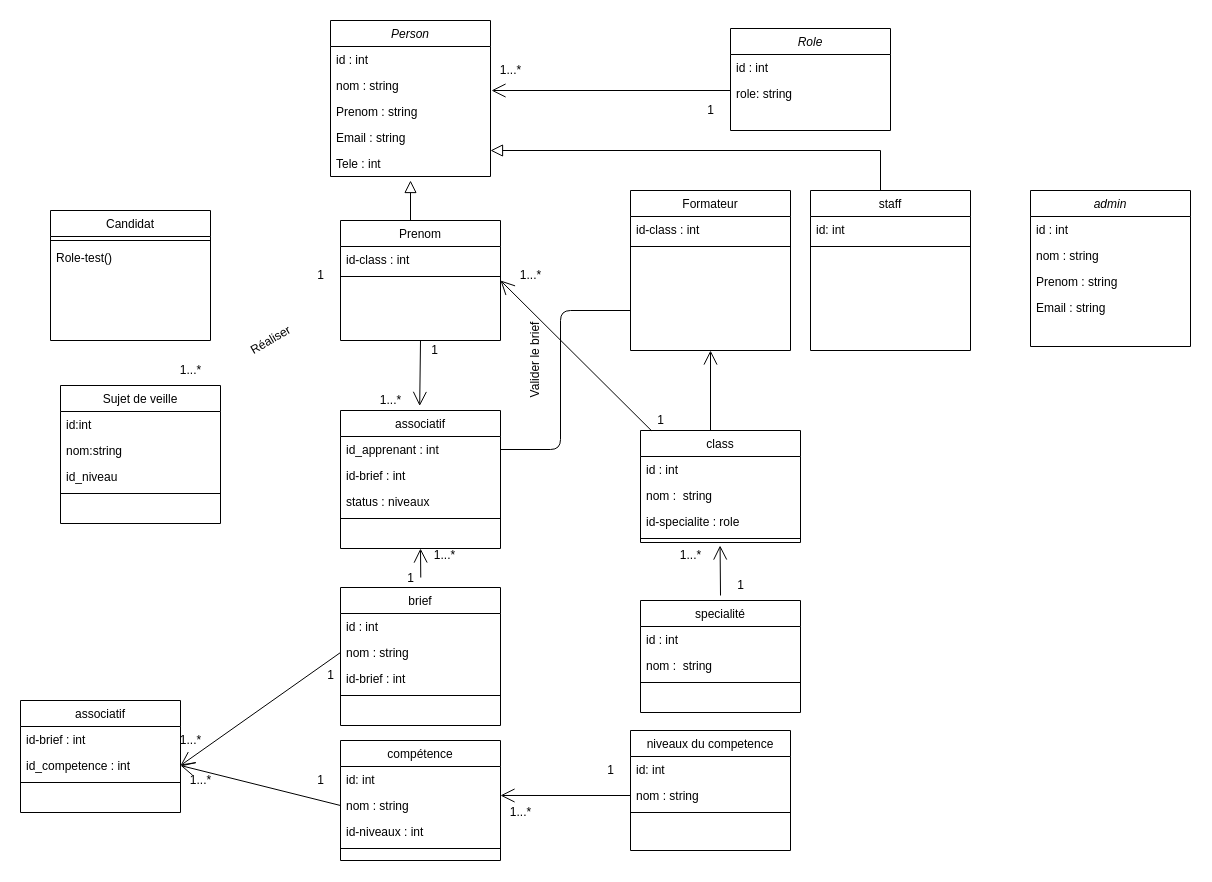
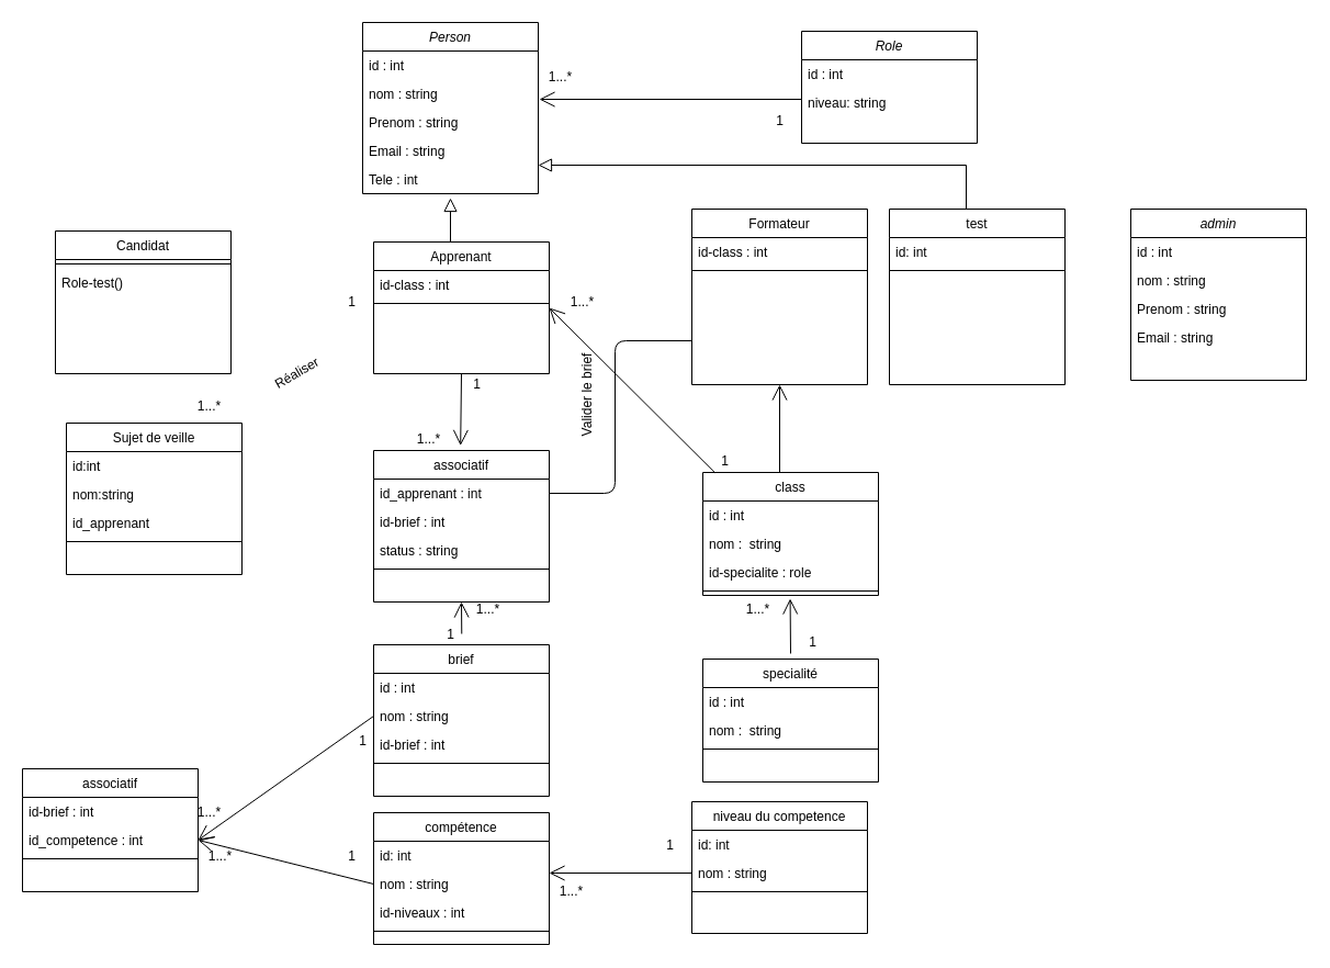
- <mxCell id="84" value="role: string&#10;" style="text;align=left;verticalAlign=top;spacingLeft=4;spacingRight=4;overflow=hidden;rotatable=0;points=[[0,0.5],[1,0.5]];portConstraint=eastwest;rounded=0;shadow=0;html=0;" vertex="1" parent="82"><mxGeometry y="52" width="160" height="26" as="geometry" /></mxCell>
+ <mxCell id="84" value="niveau: string&#10;" style="text;align=left;verticalAlign=top;spacingLeft=4;spacingRight=4;overflow=hidden;rotatable=0;points=[[0,0.5],[1,0.5]];portConstraint=eastwest;rounded=0;shadow=0;html=0;" vertex="1" parent="82"><mxGeometry y="52" width="160" height="26" as="geometry" /></mxCell>
- <mxCell id="93" value="staff" style="swimlane;fontStyle=0;align=center;verticalAlign=top;childLayout=stackLayout;horizontal=1;startSize=26;horizontalStack=0;resizeParent=1;resizeLast=0;collapsible=1;marginBottom=0;rounded=0;shadow=0;strokeWidth=1;" vertex="1" parent="1"><mxGeometry x="810" y="190" width="160" height="160" as="geometry"><mxRectangle x="550" y="140" width="160" height="26" as="alternateBounds" /></mxGeometry></mxCell>
+ <mxCell id="93" value="test" style="swimlane;fontStyle=0;align=center;verticalAlign=top;childLayout=stackLayout;horizontal=1;startSize=26;horizontalStack=0;resizeParent=1;resizeLast=0;collapsible=1;marginBottom=0;rounded=0;shadow=0;strokeWidth=1;" vertex="1" parent="1"><mxGeometry x="810" y="190" width="160" height="160" as="geometry"><mxRectangle x="550" y="140" width="160" height="26" as="alternateBounds" /></mxGeometry></mxCell>
- <mxCell id="14" value="Prenom" style="swimlane;fontStyle=0;align=center;verticalAlign=top;childLayout=stackLayout;horizontal=1;startSize=26;horizontalStack=0;resizeParent=1;resizeLast=0;collapsible=1;marginBottom=0;rounded=0;shadow=0;strokeWidth=1;" parent="1" vertex="1"><mxGeometry x="340" y="220" width="160" height="120" as="geometry"><mxRectangle x="550" y="140" width="160" height="26" as="alternateBounds" /></mxGeometry></mxCell>
+ <mxCell id="14" value="Apprenant" style="swimlane;fontStyle=0;align=center;verticalAlign=top;childLayout=stackLayout;horizontal=1;startSize=26;horizontalStack=0;resizeParent=1;resizeLast=0;collapsible=1;marginBottom=0;rounded=0;shadow=0;strokeWidth=1;" parent="1" vertex="1"><mxGeometry x="340" y="220" width="160" height="120" as="geometry"><mxRectangle x="550" y="140" width="160" height="26" as="alternateBounds" /></mxGeometry></mxCell>
- <mxCell id="27" value="id_niveau" style="text;align=left;verticalAlign=top;spacingLeft=4;spacingRight=4;overflow=hidden;rotatable=0;points=[[0,0.5],[1,0.5]];portConstraint=eastwest;rounded=0;shadow=0;html=0;" parent="24" vertex="1"><mxGeometry y="78" width="160" height="26" as="geometry" /></mxCell>
+ <mxCell id="27" value="id_apprenant" style="text;align=left;verticalAlign=top;spacingLeft=4;spacingRight=4;overflow=hidden;rotatable=0;points=[[0,0.5],[1,0.5]];portConstraint=eastwest;rounded=0;shadow=0;html=0;" parent="24" vertex="1"><mxGeometry y="78" width="160" height="26" as="geometry" /></mxCell>
- <mxCell id="21" value="status : niveaux" style="text;align=left;verticalAlign=top;spacingLeft=4;spacingRight=4;overflow=hidden;rotatable=0;points=[[0,0.5],[1,0.5]];portConstraint=eastwest;rounded=0;shadow=0;html=0;" parent="18" vertex="1"><mxGeometry y="78" width="160" height="26" as="geometry" /></mxCell>
+ <mxCell id="21" value="status : string" style="text;align=left;verticalAlign=top;spacingLeft=4;spacingRight=4;overflow=hidden;rotatable=0;points=[[0,0.5],[1,0.5]];portConstraint=eastwest;rounded=0;shadow=0;html=0;" parent="18" vertex="1"><mxGeometry y="78" width="160" height="26" as="geometry" /></mxCell>
- <mxCell id="75" value="niveaux du competence" style="swimlane;fontStyle=0;align=center;verticalAlign=top;childLayout=stackLayout;horizontal=1;startSize=26;horizontalStack=0;resizeParent=1;resizeLast=0;collapsible=1;marginBottom=0;rounded=0;shadow=0;strokeWidth=1;" parent="1" vertex="1"><mxGeometry x="630" y="730" width="160" height="120" as="geometry"><mxRectangle x="550" y="140" width="160" height="26" as="alternateBounds" /></mxGeometry></mxCell>
+ <mxCell id="75" value="niveau du competence" style="swimlane;fontStyle=0;align=center;verticalAlign=top;childLayout=stackLayout;horizontal=1;startSize=26;horizontalStack=0;resizeParent=1;resizeLast=0;collapsible=1;marginBottom=0;rounded=0;shadow=0;strokeWidth=1;" parent="1" vertex="1"><mxGeometry x="630" y="730" width="160" height="120" as="geometry"><mxRectangle x="550" y="140" width="160" height="26" as="alternateBounds" /></mxGeometry></mxCell>
